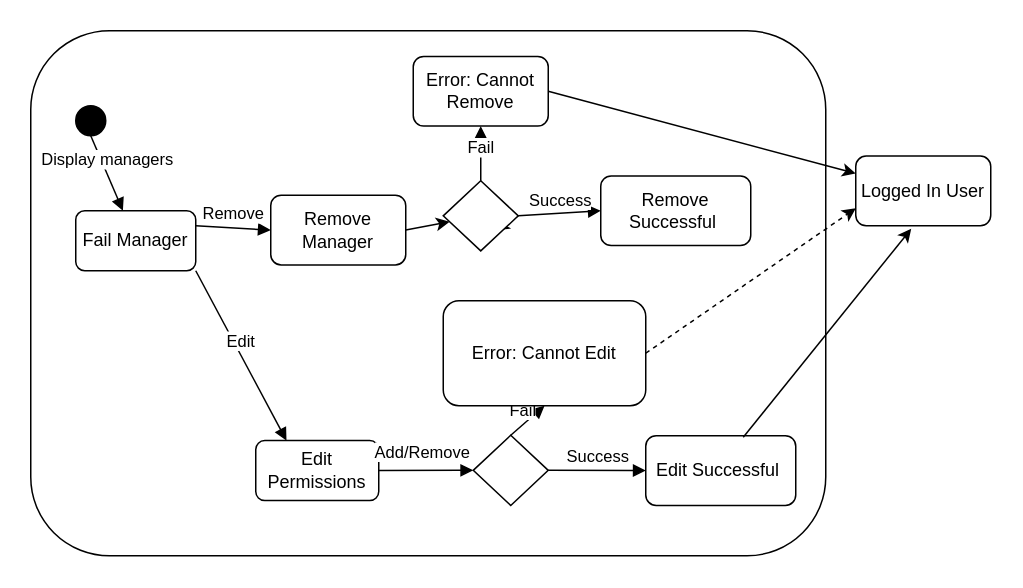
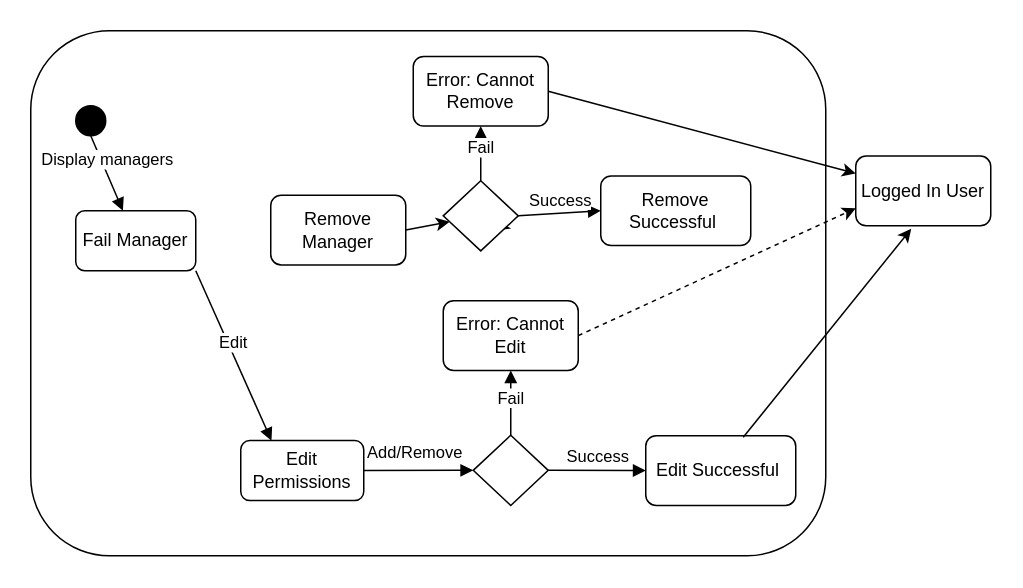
- <mxCell id="7" value="Remove" style="html=1;verticalAlign=bottom;endArrow=block;exitX=1;exitY=0.25;exitDx=0;exitDy=0;entryX=0;entryY=0.5;entryDx=0;entryDy=0;" edge="1" parent="1" source="3" target="6"><mxGeometry width="80" relative="1" as="geometry"><mxPoint x="245" y="236.61" as="sourcePoint" /><mxPoint x="400" y="270" as="targetPoint" /><Array as="points" /></mxGeometry></mxCell>
- <mxCell id="15" value="Error: Cannot Edit" style="shape=ext;rounded=1;html=1;whiteSpace=wrap;" vertex="1" parent="1"><mxGeometry x="295" y="200" width="135" height="70" as="geometry" /></mxCell>
+ <mxCell id="15" value="Error: Cannot Edit" style="shape=ext;rounded=1;html=1;whiteSpace=wrap;" vertex="1" parent="1"><mxGeometry x="295" y="200" width="90" height="46.45" as="geometry" /></mxCell>
- <mxCell id="5" value="Edit Permissions" style="shape=ext;rounded=1;html=1;whiteSpace=wrap;" vertex="1" parent="1"><mxGeometry x="170" y="293.22" width="82" height="40" as="geometry" /></mxCell>
+ <mxCell id="5" value="Edit Permissions" style="shape=ext;rounded=1;html=1;whiteSpace=wrap;" vertex="1" parent="1"><mxGeometry x="160" y="293.22" width="82" height="40" as="geometry" /></mxCell>
